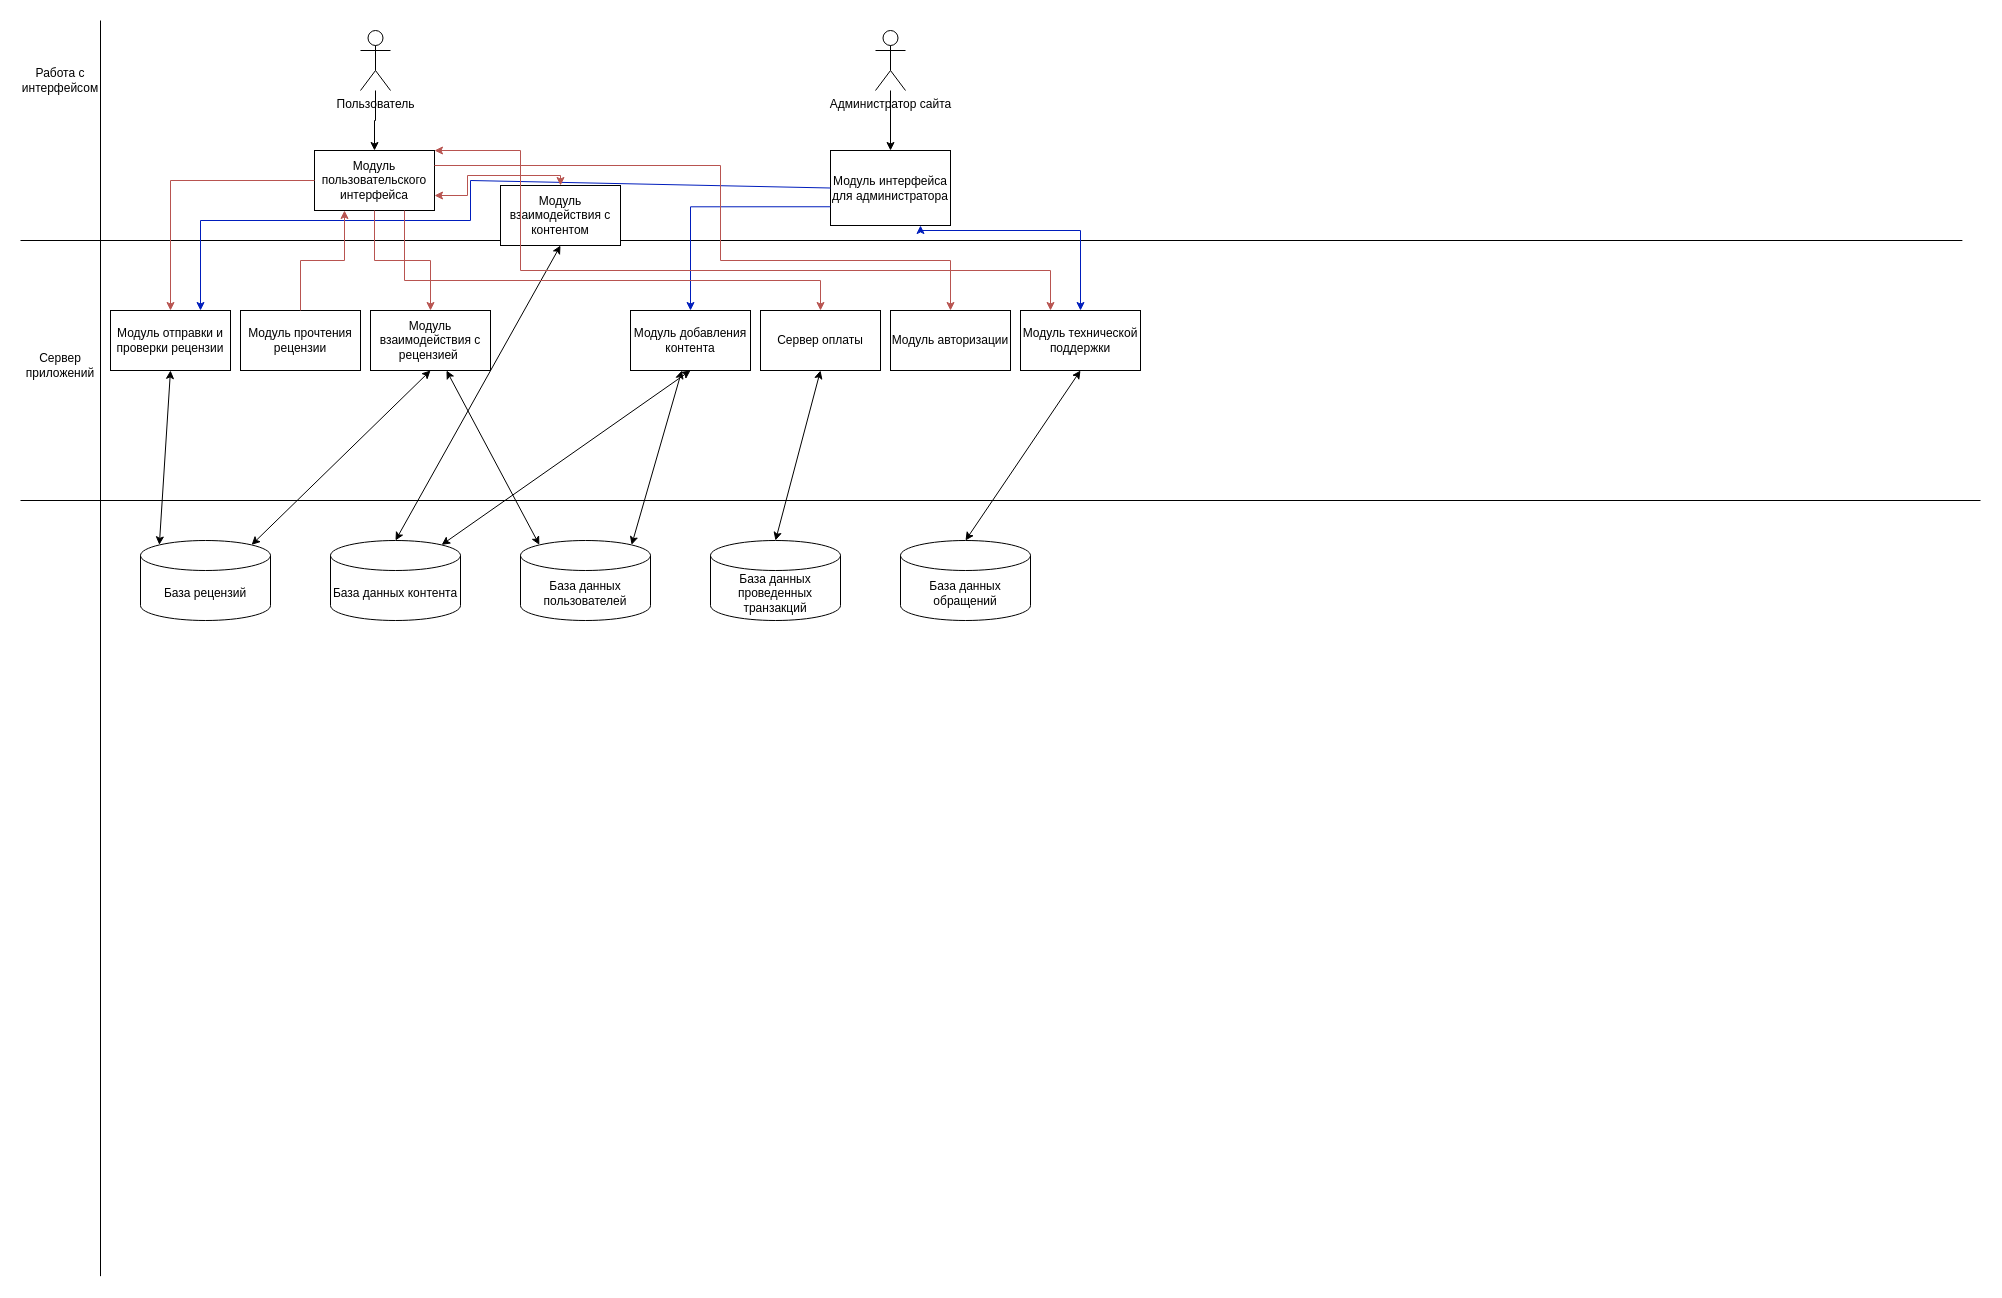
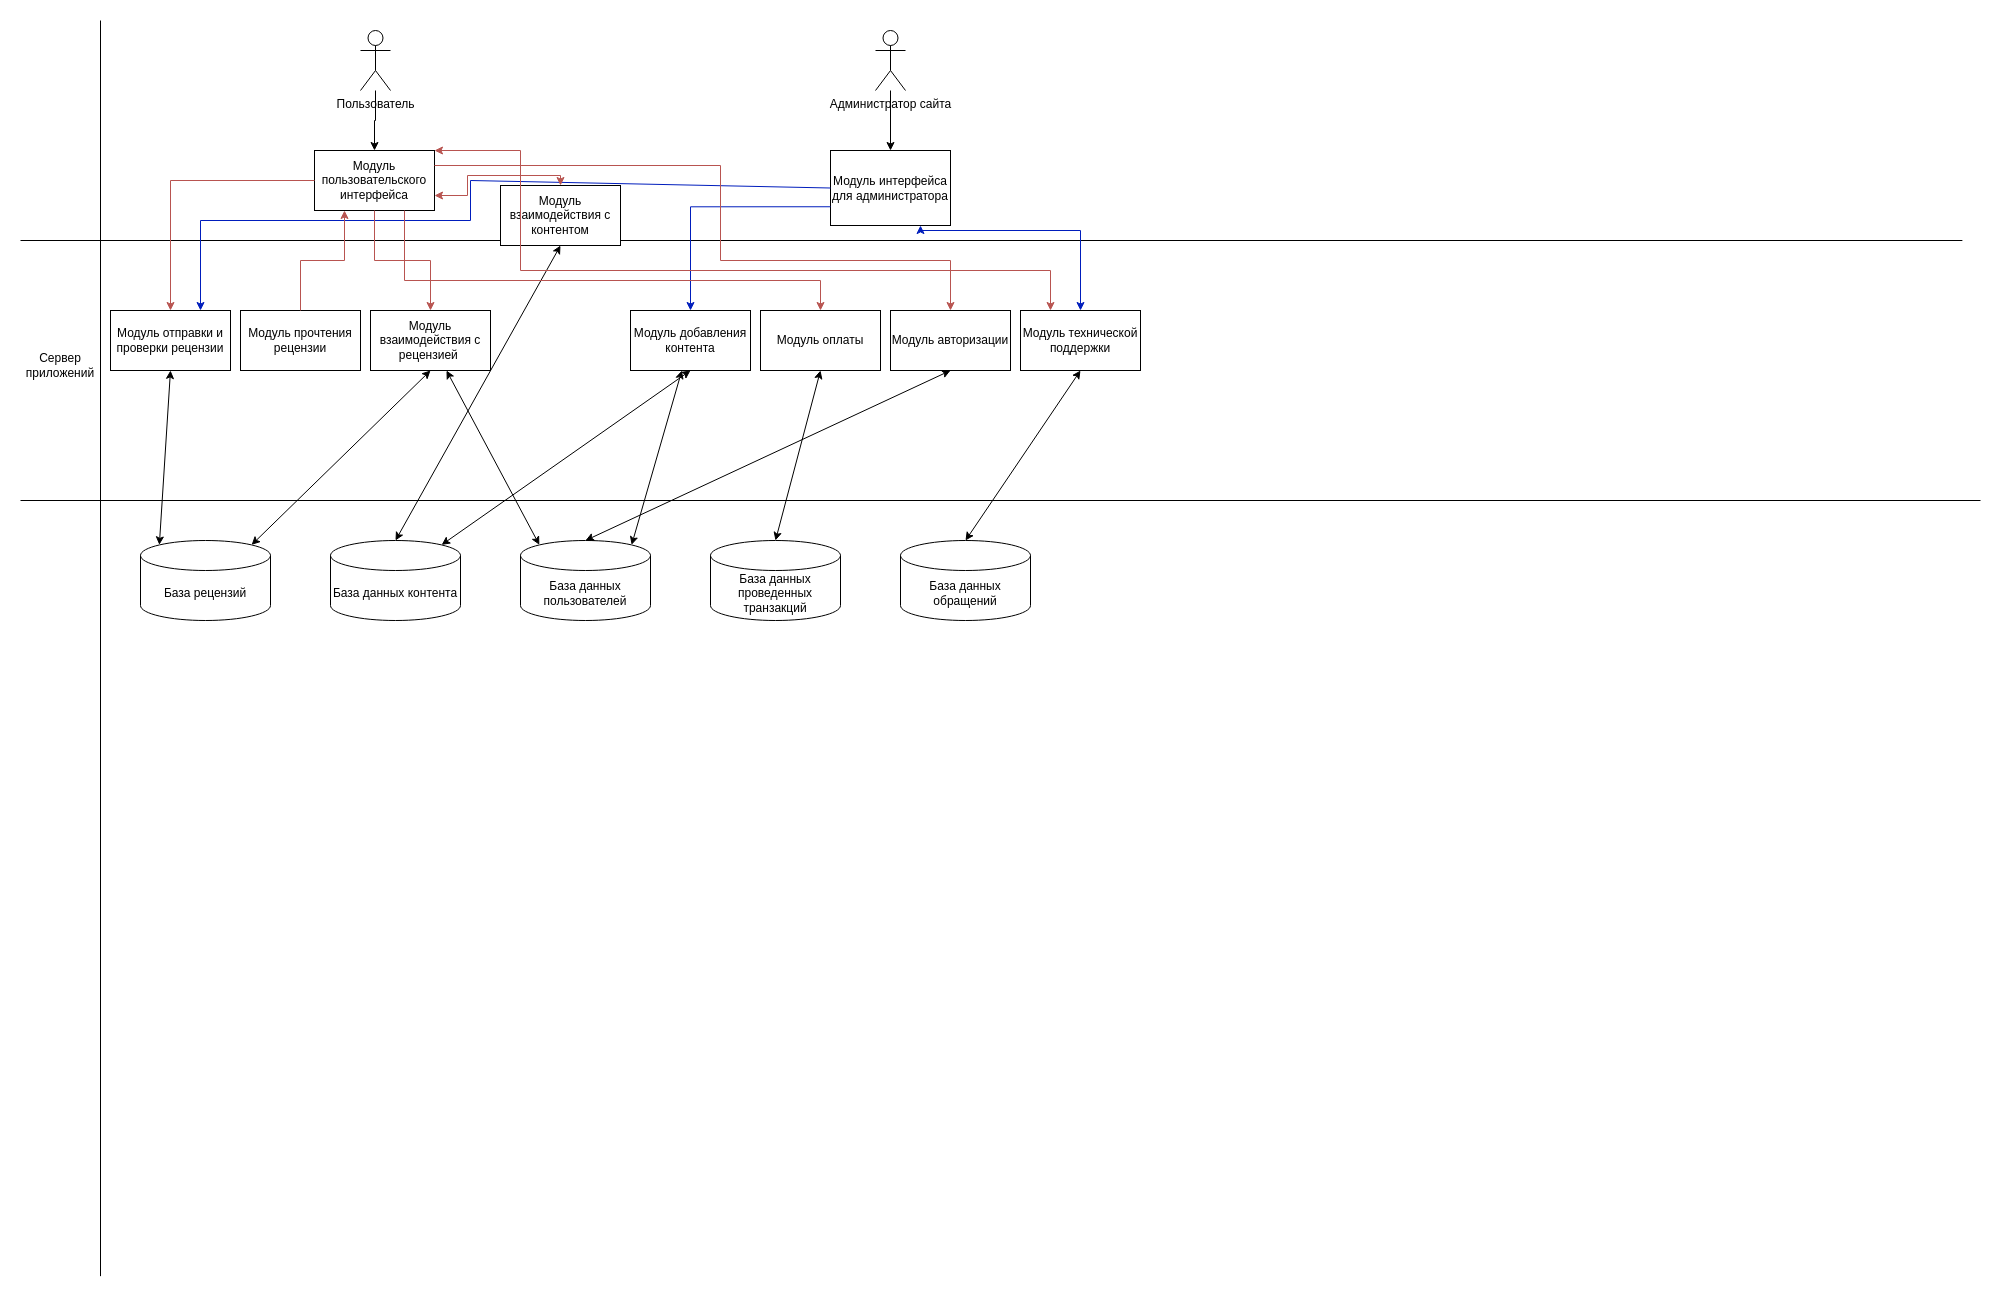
- <mxCell id="8" value="Работа с интерфейсом" style="text;html=1;strokeColor=none;fillColor=none;align=center;verticalAlign=middle;whiteSpace=wrap;rounded=0;" parent="1" vertex="1"><mxGeometry x="30" y="65" width="60" height="30" as="geometry" /></mxCell>
- <mxCell id="17" value="Сервер оплаты" style="rounded=0;whiteSpace=wrap;html=1;" parent="1" vertex="1"><mxGeometry x="760" y="310" width="120" height="60" as="geometry" /></mxCell>
+ <mxCell id="17" value="Модуль оплаты" style="rounded=0;whiteSpace=wrap;html=1;" parent="1" vertex="1"><mxGeometry x="760" y="310" width="120" height="60" as="geometry" /></mxCell>
+ <mxCell id="35" value="" style="endArrow=classic;startArrow=classic;html=1;rounded=0;exitX=0.5;exitY=0;exitDx=0;exitDy=0;exitPerimeter=0;entryX=0.5;entryY=1;entryDx=0;entryDy=0;" parent="1" source="27" target="18" edge="1"><mxGeometry width="50" height="50" relative="1" as="geometry"><mxPoint x="590" y="500" as="sourcePoint" /><mxPoint x="640" y="450" as="targetPoint" /></mxGeometry></mxCell>
